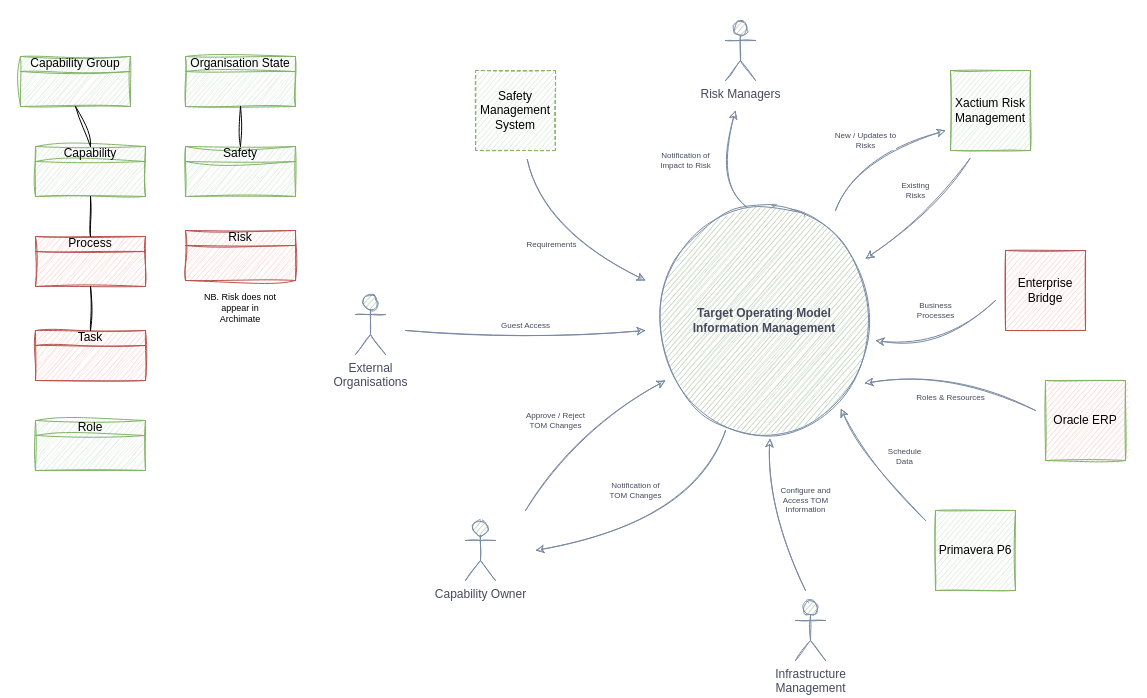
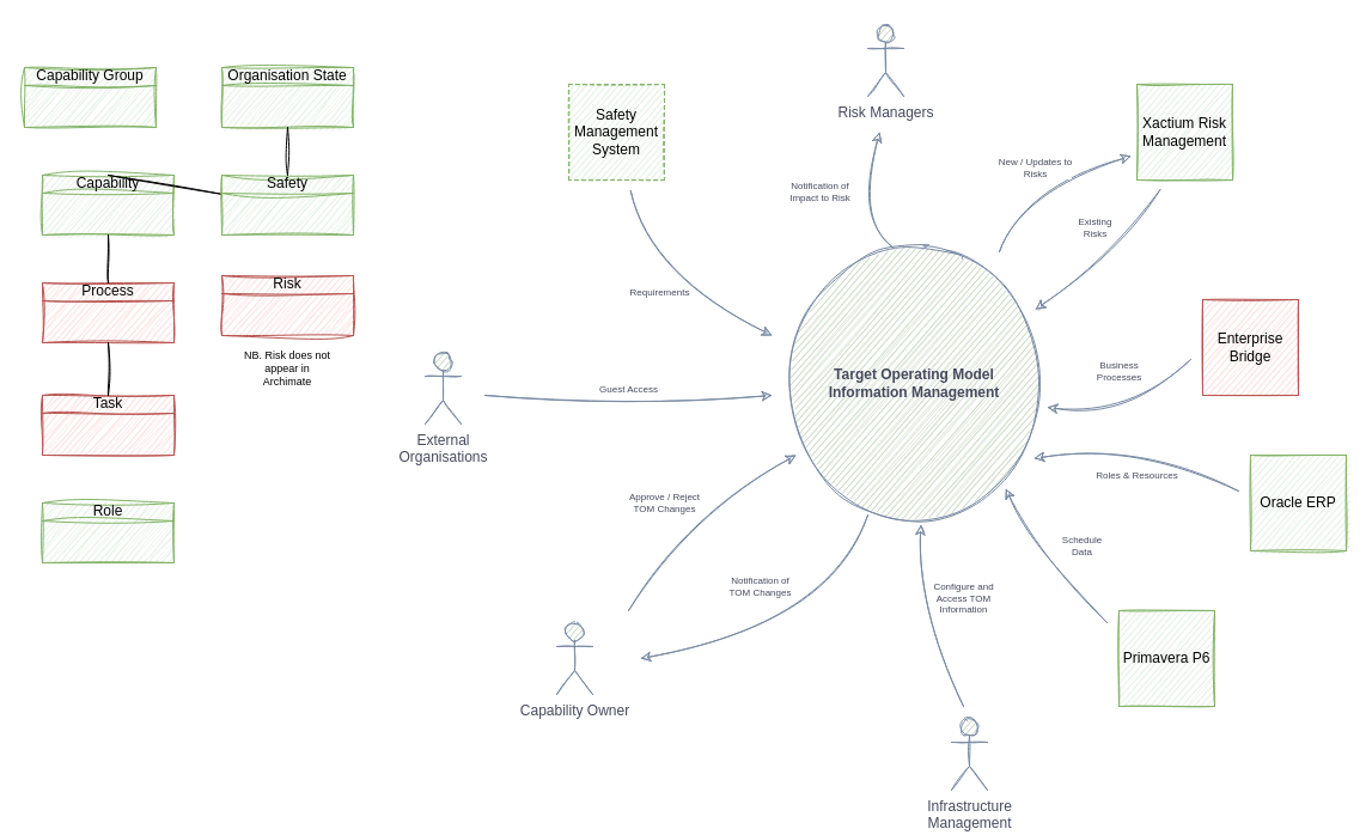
- <mxCell id="27" value="" style="endArrow=none;html=1;rounded=0;entryX=0.5;entryY=1;entryDx=0;entryDy=0;entryPerimeter=0;exitX=0.5;exitY=0;exitDx=0;exitDy=0;exitPerimeter=0;sketch=1;curveFitting=1;jiggle=2;" parent="1" source="2" target="24" edge="1"><mxGeometry width="50" height="50" relative="1" as="geometry"><mxPoint x="100" y="246" as="sourcePoint" /><mxPoint x="100" y="206" as="targetPoint" /></mxGeometry></mxCell>
+ <mxCell id="27" value="" style="endArrow=none;html=1;rounded=0;exitX=0.5;exitY=0;exitDx=0;exitDy=0;exitPerimeter=0;sketch=1;curveFitting=1;jiggle=2;" parent="1" source="2" target="31" edge="1"><mxGeometry width="50" height="50" relative="1" as="geometry"><mxPoint x="100" y="246" as="sourcePoint" /><mxPoint x="100" y="206" as="targetPoint" /></mxGeometry></mxCell>
- <mxCell id="22" value="Oracle ERP" style="whiteSpace=wrap;html=1;aspect=fixed;sketch=1;fillColor=#f8cecc;strokeColor=#82b366;" parent="1" vertex="1"><mxGeometry x="1045" y="380" width="80" height="80" as="geometry" /></mxCell>
+ <mxCell id="22" value="Oracle ERP" style="whiteSpace=wrap;html=1;aspect=fixed;sketch=1;fillColor=#d5e8d4;strokeColor=#82b366;" parent="1" vertex="1"><mxGeometry x="1045" y="380" width="80" height="80" as="geometry" /></mxCell>
